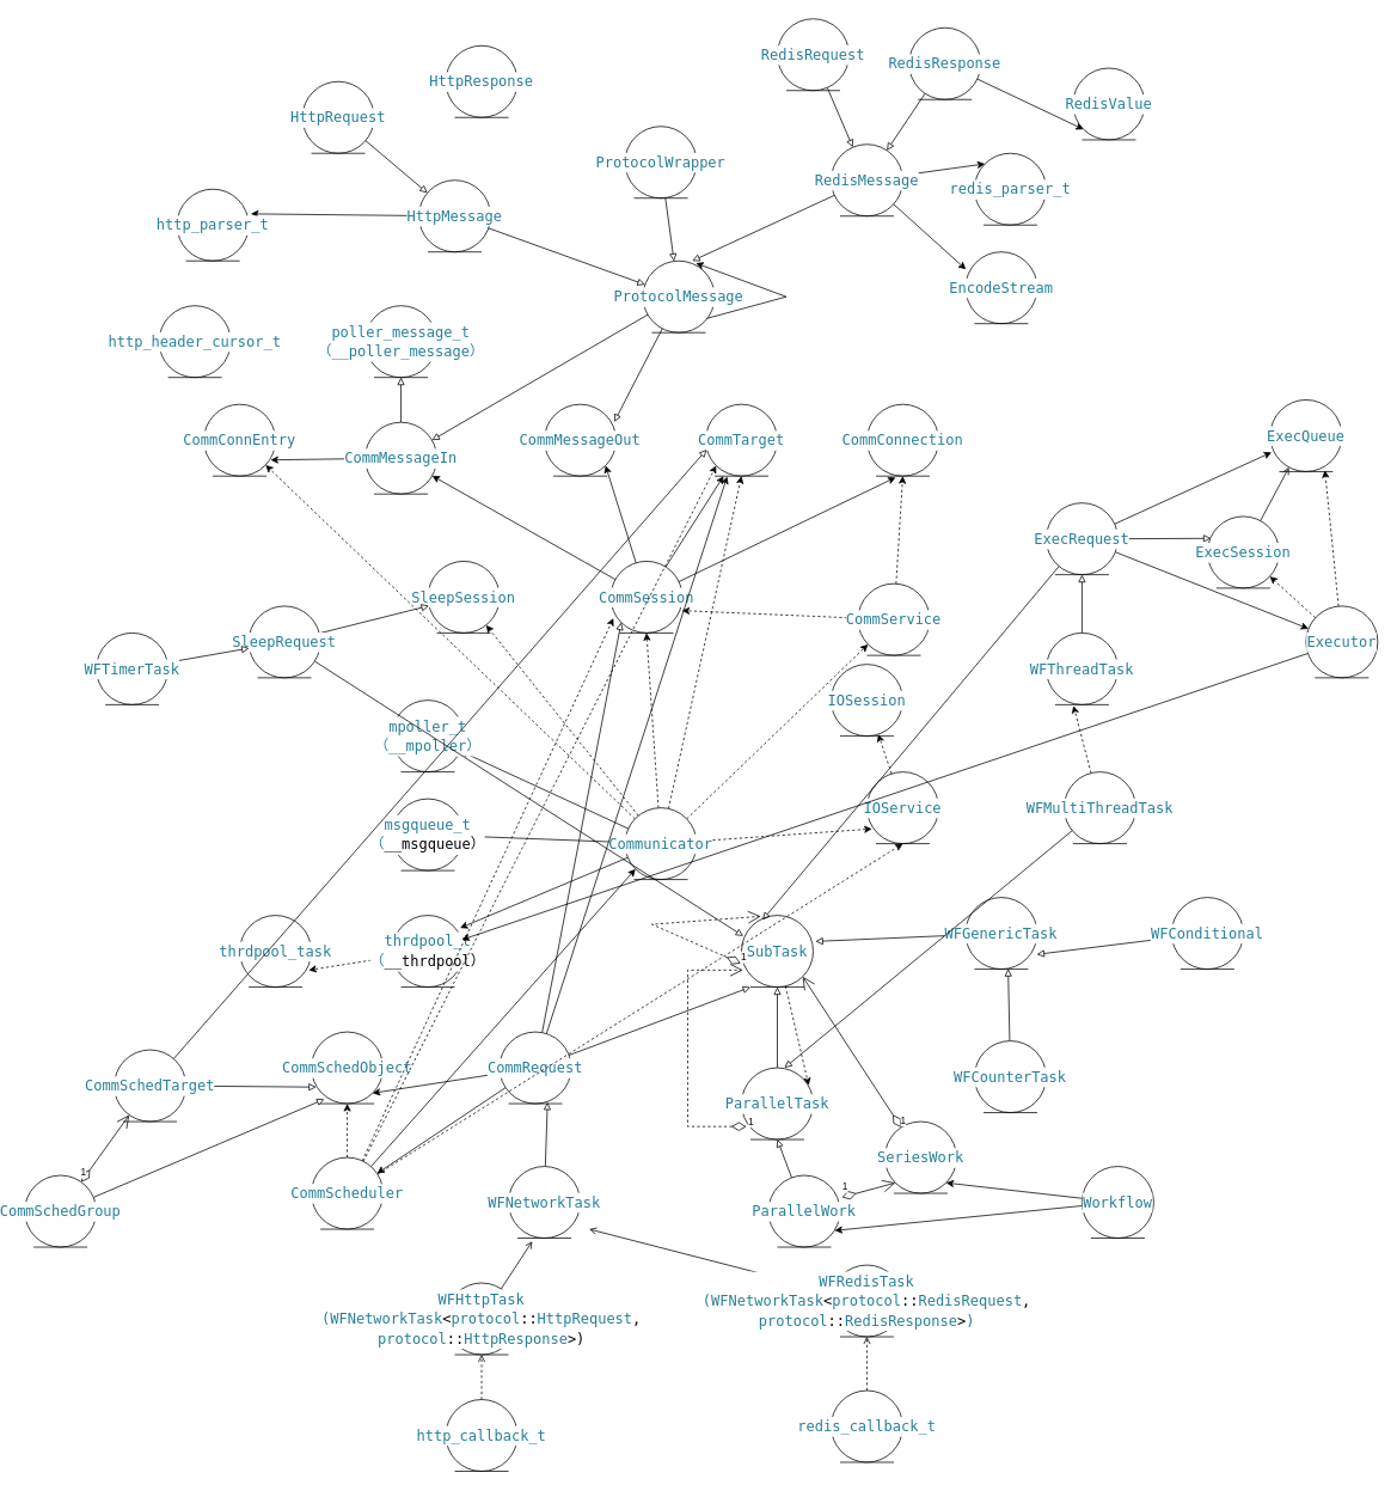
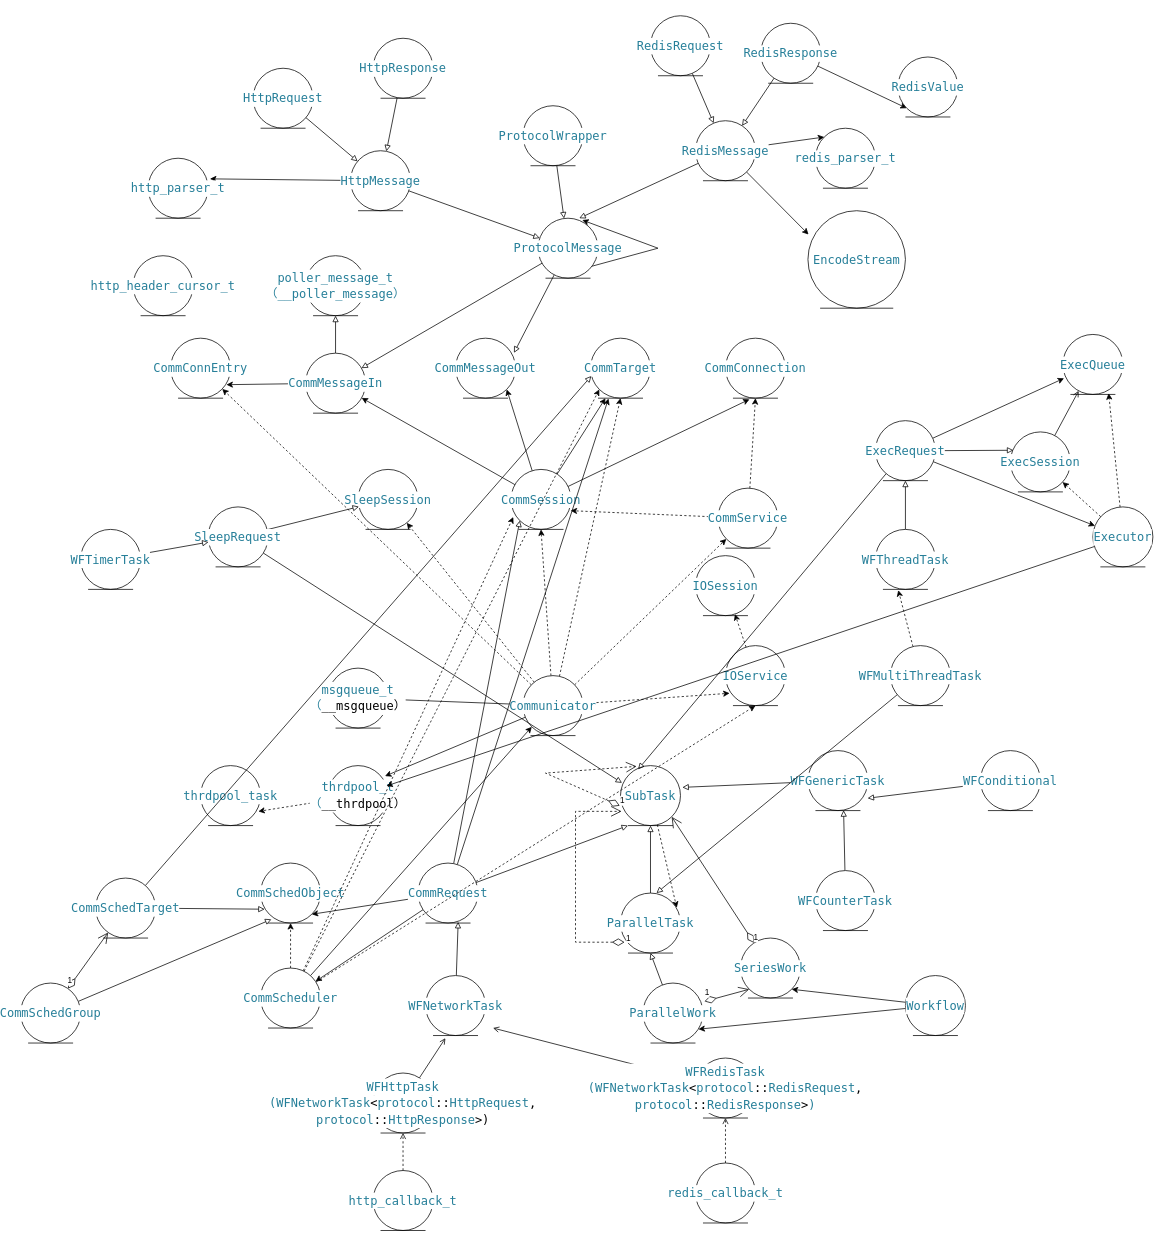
+ <mxCell id="77" style="edgeStyle=none;rounded=0;orthogonalLoop=1;jettySize=auto;html=1;endArrow=block;endFill=0;" edge="1" parent="1" source="78" target="72"><mxGeometry relative="1" as="geometry" /></mxCell>
- <mxCell id="88" value="&lt;div style=&quot;color: rgb(0, 0, 0); background-color: rgb(255, 255, 255); font-family: &amp;quot;Droid Sans Mono&amp;quot;, &amp;quot;monospace&amp;quot;, monospace; font-weight: normal; font-size: 16px; line-height: 22px;&quot;&gt;&lt;div&gt;&lt;span style=&quot;color: #267f99;&quot;&gt;EncodeStream&lt;/span&gt;&lt;/div&gt;&lt;/div&gt;" style="ellipse;shape=umlEntity;whiteSpace=wrap;html=1;rounded=0;shadow=0;sketch=0;gradientColor=none;" vertex="1" parent="1"><mxGeometry x="1070" y="280" width="80" height="80" as="geometry" /></mxCell>
+ <mxCell id="88" value="&lt;div style=&quot;color: rgb(0, 0, 0); background-color: rgb(255, 255, 255); font-family: &amp;quot;Droid Sans Mono&amp;quot;, &amp;quot;monospace&amp;quot;, monospace; font-weight: normal; font-size: 16px; line-height: 22px;&quot;&gt;&lt;div&gt;&lt;span style=&quot;color: #267f99;&quot;&gt;EncodeStream&lt;/span&gt;&lt;/div&gt;&lt;/div&gt;" style="ellipse;shape=umlEntity;whiteSpace=wrap;html=1;rounded=0;shadow=0;sketch=0;gradientColor=none;" vertex="1" parent="1"><mxGeometry x="1070" y="280" width="130" height="130" as="geometry" /></mxCell>
- <mxCell id="29" value="&lt;div style=&quot;color: rgb(0, 0, 0); background-color: rgb(255, 255, 255); font-family: &amp;quot;Droid Sans Mono&amp;quot;, &amp;quot;monospace&amp;quot;, monospace; font-weight: normal; font-size: 16px; line-height: 22px;&quot;&gt;&lt;div style=&quot;line-height: 22px;&quot;&gt;&lt;span style=&quot;color: rgb(38, 127, 153);&quot;&gt;mpoller_t&lt;/span&gt;&lt;/div&gt;&lt;div style=&quot;line-height: 22px;&quot;&gt;&lt;span style=&quot;color: #267f99;&quot;&gt;（__mpoller）&lt;/span&gt;&lt;/div&gt;&lt;/div&gt;" style="ellipse;shape=umlEntity;whiteSpace=wrap;html=1;rounded=0;shadow=0;sketch=0;gradientColor=none;" vertex="1" parent="1"><mxGeometry x="430" y="780" width="80" height="80" as="geometry" /></mxCell>
- <mxCell id="19" style="edgeStyle=none;rounded=0;orthogonalLoop=1;jettySize=auto;html=1;endArrow=classic;endFill=1;" edge="1" parent="1" source="28" target="29"><mxGeometry relative="1" as="geometry" /></mxCell>
